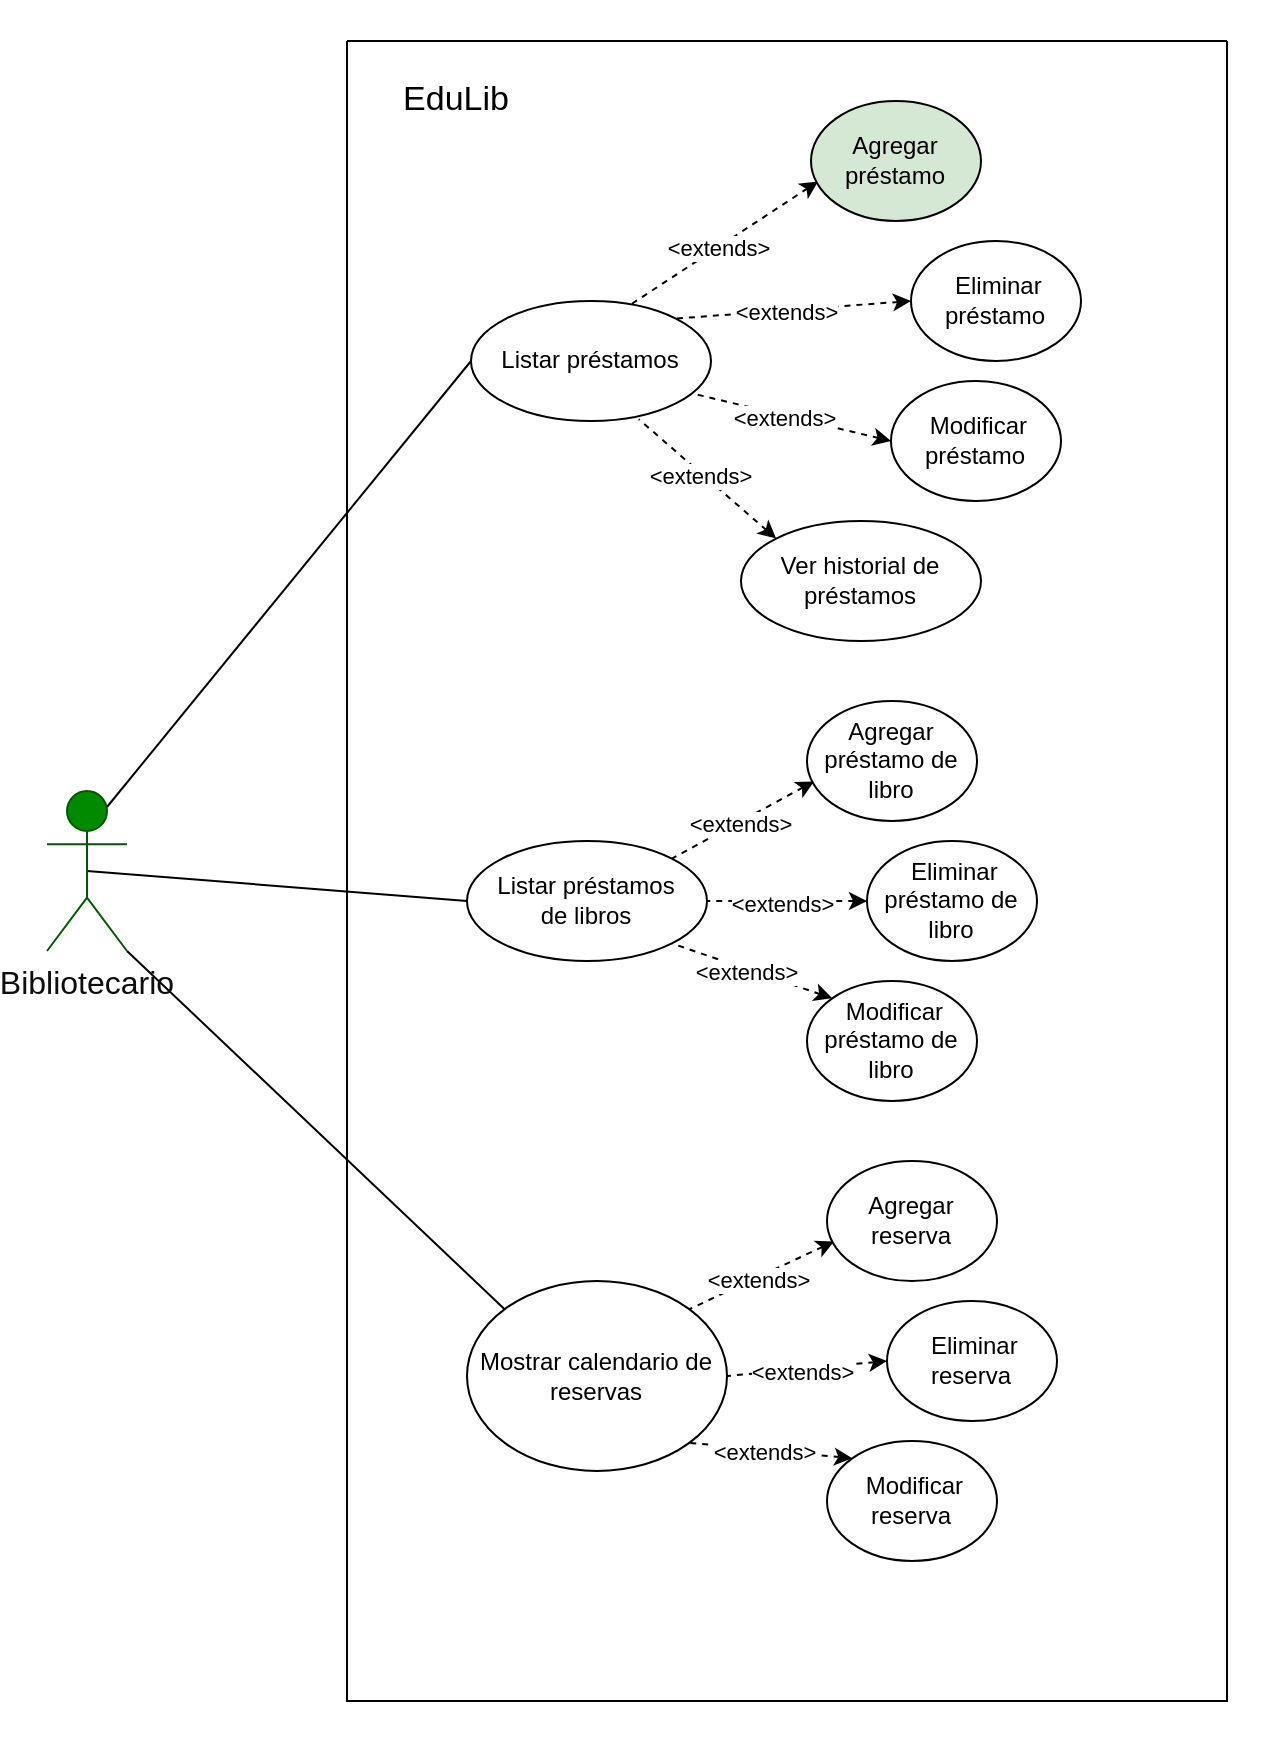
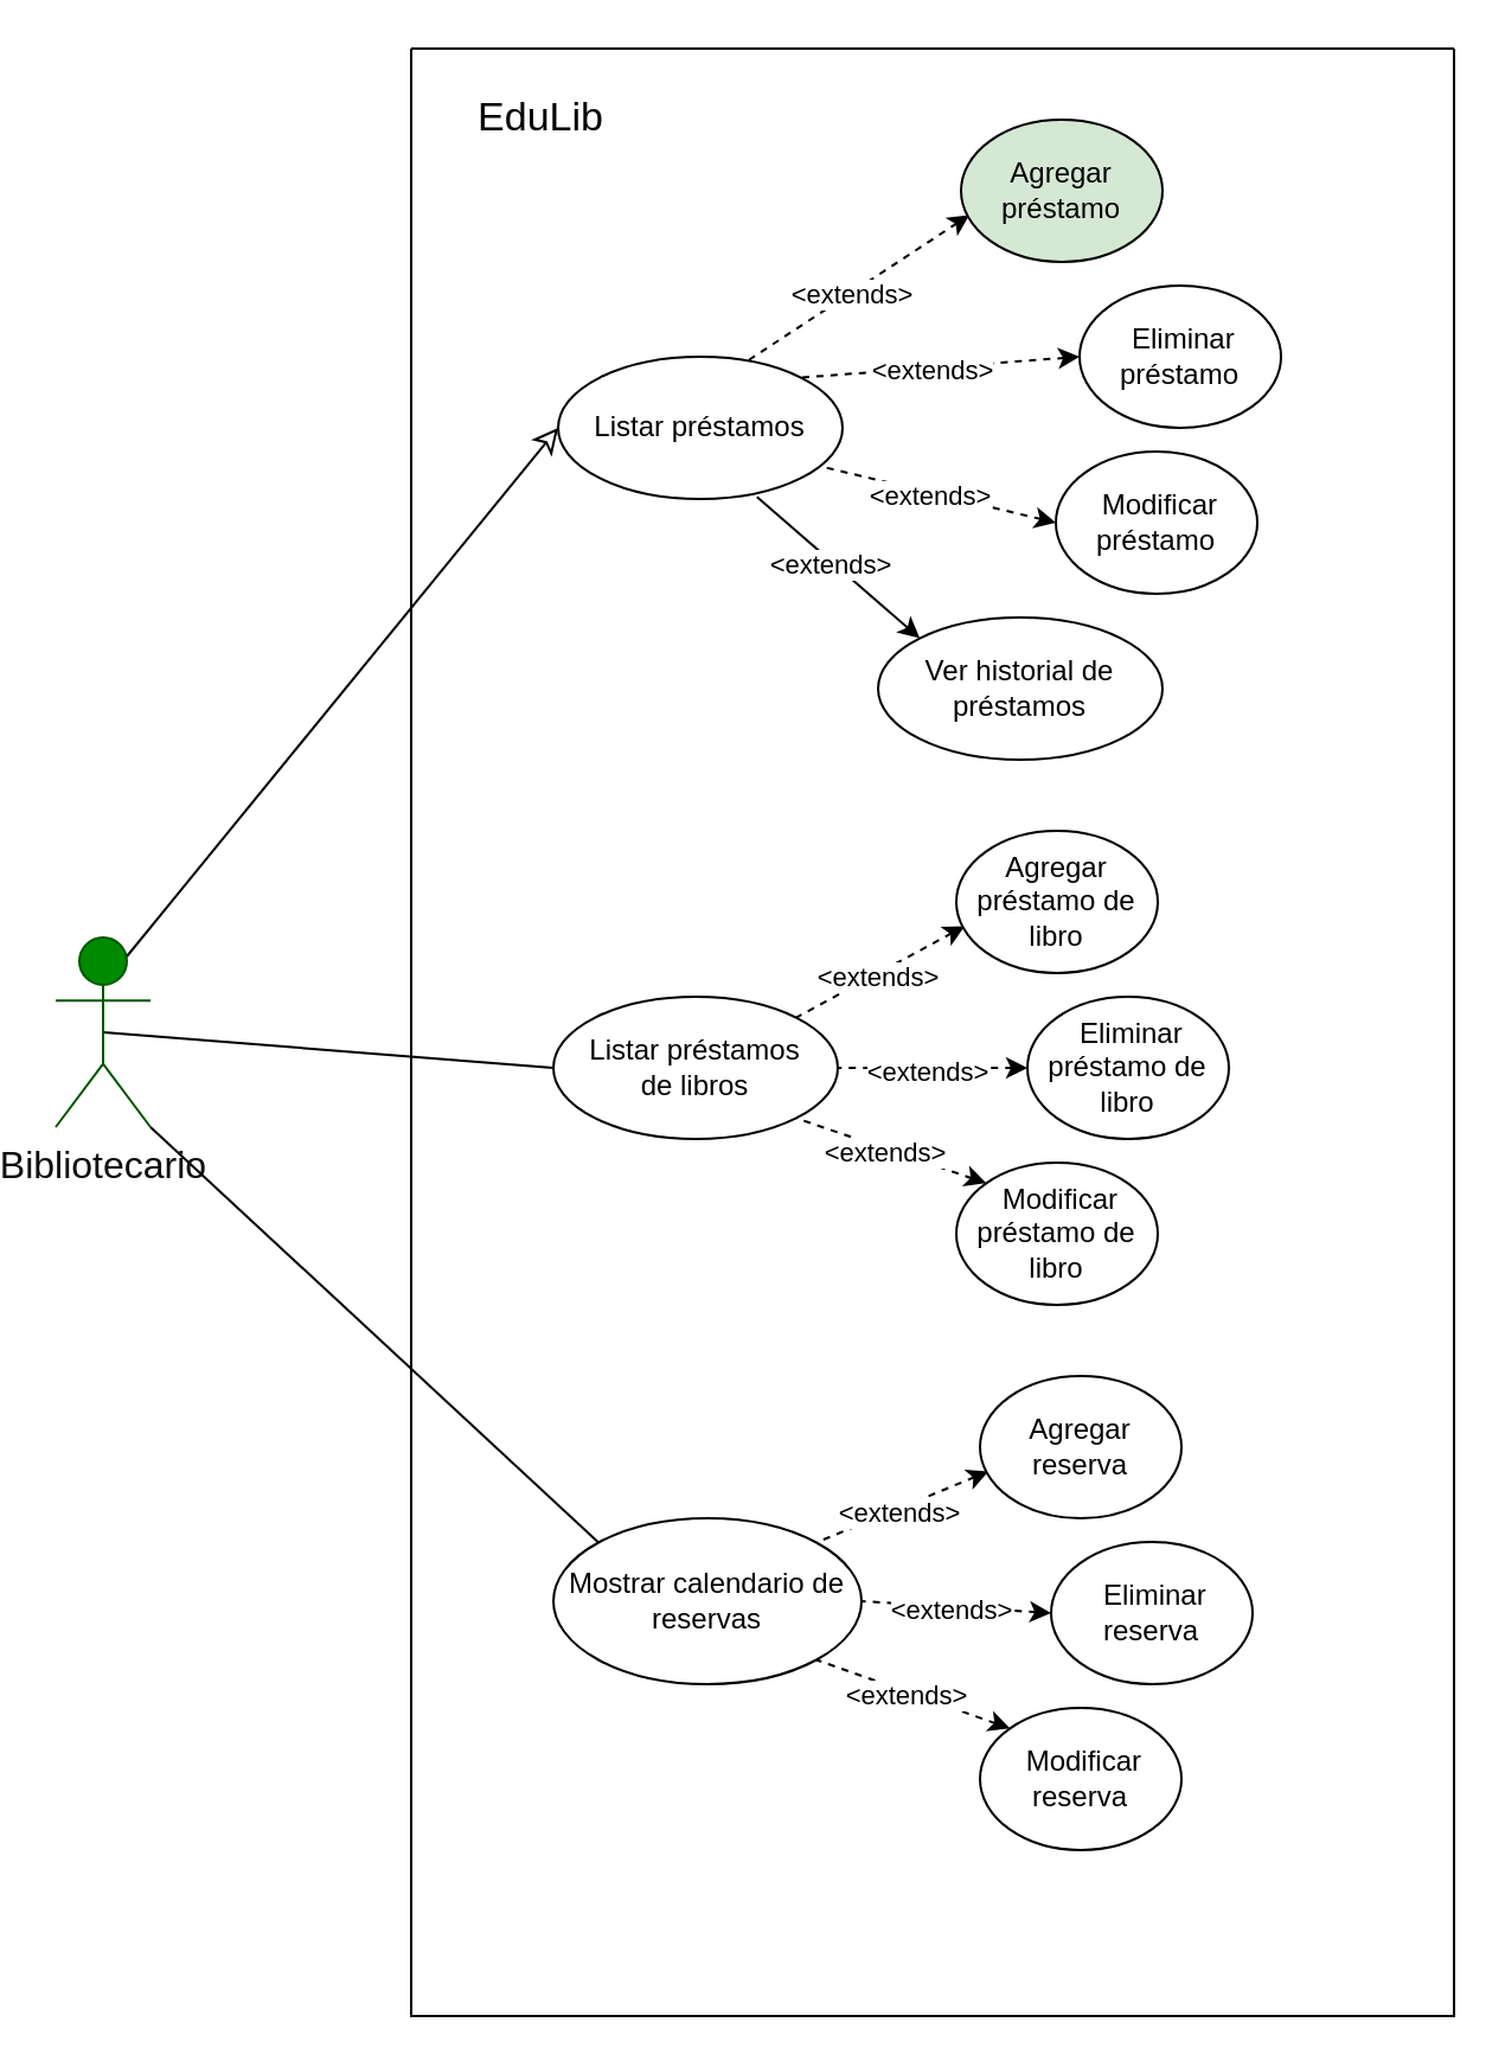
- <mxCell id="2" style="edgeStyle=none;curved=1;rounded=0;orthogonalLoop=1;jettySize=auto;html=1;exitX=0.75;exitY=0.1;exitDx=0;exitDy=0;exitPerimeter=0;entryX=0;entryY=0.5;entryDx=0;entryDy=0;fontSize=12;startSize=8;endSize=8;endArrow=none;endFill=0;" edge="1" parent="1" source="5" target="12"><mxGeometry relative="1" as="geometry" /></mxCell>
+ <mxCell id="2" style="edgeStyle=none;curved=1;rounded=0;orthogonalLoop=1;jettySize=auto;html=1;exitX=0.75;exitY=0.1;exitDx=0;exitDy=0;exitPerimeter=0;entryX=0;entryY=0.5;entryDx=0;entryDy=0;fontSize=12;startSize=8;endSize=8;endArrow=classic;endFill=0;" edge="1" parent="1" source="5" target="12"><mxGeometry relative="1" as="geometry" /></mxCell>
- <mxCell id="29" style="rounded=0;orthogonalLoop=1;jettySize=auto;html=1;exitX=0;exitY=0;exitDx=0;exitDy=0;endArrow=none;endFill=0;startArrow=classic;startFill=1;dashed=1;entryX=0.699;entryY=0.985;entryDx=0;entryDy=0;entryPerimeter=0;" edge="1" parent="6" source="18" target="12"><mxGeometry relative="1" as="geometry"><mxPoint x="282" y="210" as="sourcePoint" /><mxPoint x="182" y="186" as="targetPoint" /></mxGeometry></mxCell>
+ <mxCell id="29" style="rounded=0;orthogonalLoop=1;jettySize=auto;html=1;exitX=0;exitY=0;exitDx=0;exitDy=0;endArrow=none;endFill=0;startArrow=classic;startFill=1;dashed=0;entryX=0.699;entryY=0.985;entryDx=0;entryDy=0;entryPerimeter=0;" edge="1" parent="6" source="18" target="12"><mxGeometry relative="1" as="geometry"><mxPoint x="282" y="210" as="sourcePoint" /><mxPoint x="182" y="186" as="targetPoint" /></mxGeometry></mxCell>
- <mxCell id="35" value="Mostrar calendario de reservas" style="ellipse;whiteSpace=wrap;html=1;" vertex="1" parent="6"><mxGeometry x="60" y="620" width="130" height="95" as="geometry" /></mxCell>
+ <mxCell id="35" value="Mostrar calendario de reservas" style="ellipse;whiteSpace=wrap;html=1;" vertex="1" parent="6"><mxGeometry x="60" y="620" width="130" height="70" as="geometry" /></mxCell>
